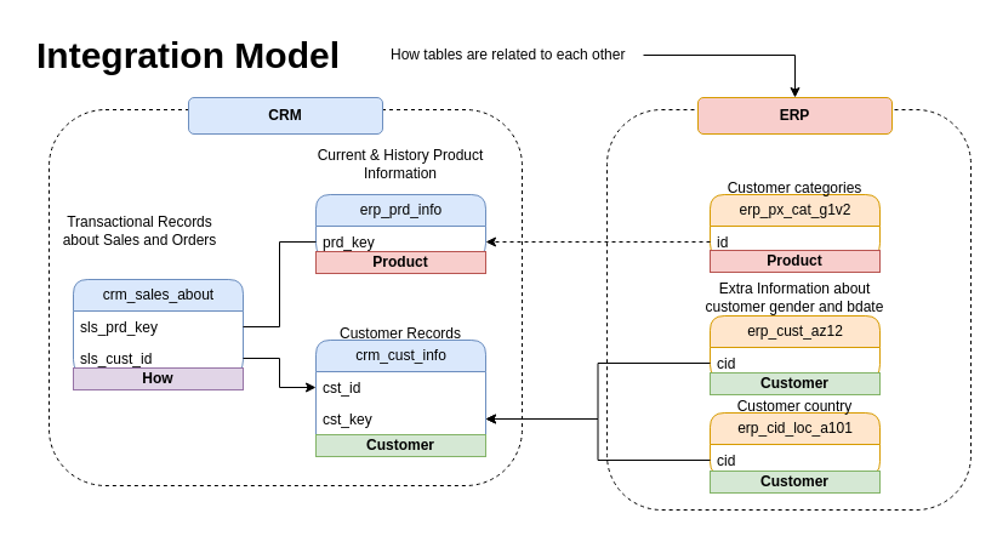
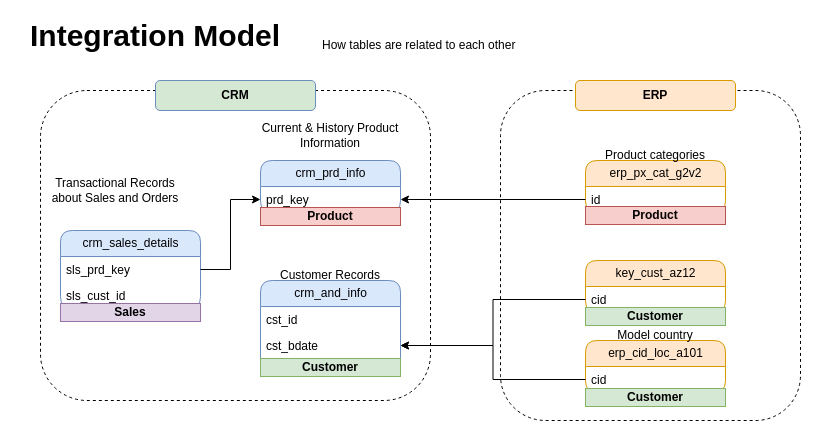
- <mxCell id="4" value="&lt;span style=&quot;font-size: 30px;&quot;&gt;&lt;b&gt;Integration Model&lt;/b&gt;&lt;/span&gt;" style="text;html=1;align=center;verticalAlign=middle;whiteSpace=wrap;rounded=0;" parent="1" vertex="1"><mxGeometry x="20" y="30" width="270" height="30" as="geometry" /></mxCell>
+ <mxCell id="4" value="&lt;span style=&quot;font-size: 30px;&quot;&gt;&lt;b&gt;Integration Model&lt;/b&gt;&lt;/span&gt;" style="text;html=1;align=center;verticalAlign=middle;whiteSpace=wrap;rounded=0;" parent="1" vertex="1"><mxGeometry y="20" width="270" height="30" as="geometry" x="20" /></mxCell>
- <mxCell id="5" value="" style="edgeStyle=orthogonalEdgeStyle;rounded=0;orthogonalLoop=1;jettySize=auto;html=1;" edge="1" parent="1" source="6" target="34"><mxGeometry relative="1" as="geometry" /></mxCell>
- <mxCell id="33" value="&lt;b&gt;CRM&lt;/b&gt;" style="rounded=1;whiteSpace=wrap;html=1;fillColor=#dae8fc;strokeColor=#6c8ebf;" parent="1" vertex="1"><mxGeometry x="155" y="80" width="160" height="30" as="geometry" /></mxCell>
+ <mxCell id="33" value="&lt;b&gt;CRM&lt;/b&gt;" style="rounded=1;whiteSpace=wrap;html=1;fillColor=#d5e8d4;strokeColor=#6c8ebf;" parent="1" vertex="1"><mxGeometry x="155" y="80" width="160" height="30" as="geometry" /></mxCell>
- <mxCell id="34" value="&lt;b&gt;ERP&lt;/b&gt;" style="rounded=1;whiteSpace=wrap;html=1;fillColor=#f8cecc;strokeColor=#d79b00;" parent="1" vertex="1"><mxGeometry x="575" y="80" width="160" height="30" as="geometry" /></mxCell>
+ <mxCell id="34" value="&lt;b&gt;ERP&lt;/b&gt;" style="rounded=1;whiteSpace=wrap;html=1;fillColor=#ffe6cc;strokeColor=#d79b00;" parent="1" vertex="1"><mxGeometry x="575" y="80" width="160" height="30" as="geometry" /></mxCell>
- <mxCell id="31" value="Customer categories" style="text;html=1;align=center;verticalAlign=middle;whiteSpace=wrap;rounded=0;" parent="1" vertex="1"><mxGeometry x="580" y="140" width="150" height="30" as="geometry" /></mxCell>
+ <mxCell id="31" value="Product categories" style="text;html=1;align=center;verticalAlign=middle;whiteSpace=wrap;rounded=0;" parent="1" vertex="1"><mxGeometry x="580" y="140" width="150" height="30" as="geometry" /></mxCell>
- <mxCell id="12" value="erp_prd_info" style="swimlane;fontStyle=0;childLayout=stackLayout;horizontal=1;startSize=26;fillColor=#dae8fc;horizontalStack=0;resizeParent=1;resizeParentMax=0;resizeLast=0;collapsible=1;marginBottom=0;html=1;rounded=1;strokeColor=#6c8ebf;" parent="1" vertex="1"><mxGeometry x="260" y="160" width="140" height="52" as="geometry" /></mxCell>
+ <mxCell id="12" value="crm_prd_info" style="swimlane;fontStyle=0;childLayout=stackLayout;horizontal=1;startSize=26;fillColor=#dae8fc;horizontalStack=0;resizeParent=1;resizeParentMax=0;resizeLast=0;collapsible=1;marginBottom=0;html=1;rounded=1;strokeColor=#6c8ebf;" parent="1" vertex="1"><mxGeometry x="260" y="160" width="140" height="52" as="geometry" /></mxCell>
- <mxCell id="29" value="erp_px_cat_g1v2" style="swimlane;fontStyle=0;childLayout=stackLayout;horizontal=1;startSize=26;fillColor=#ffe6cc;horizontalStack=0;resizeParent=1;resizeParentMax=0;resizeLast=0;collapsible=1;marginBottom=0;html=1;rounded=1;strokeColor=#d79b00;" parent="1" vertex="1"><mxGeometry x="585" y="160" width="140" height="52" as="geometry" /></mxCell>
+ <mxCell id="29" value="erp_px_cat_g2v2" style="swimlane;fontStyle=0;childLayout=stackLayout;horizontal=1;startSize=26;fillColor=#ffe6cc;horizontalStack=0;resizeParent=1;resizeParentMax=0;resizeLast=0;collapsible=1;marginBottom=0;html=1;rounded=1;strokeColor=#d79b00;" parent="1" vertex="1"><mxGeometry x="585" y="160" width="140" height="52" as="geometry" /></mxCell>
- <mxCell id="19" style="edgeStyle=orthogonalEdgeStyle;rounded=0;orthogonalLoop=1;jettySize=auto;html=1;entryX=0;entryY=0.5;entryDx=0;entryDy=0;endArrow=none;" parent="1" source="16" target="13" edge="1"><mxGeometry relative="1" as="geometry" /></mxCell>
+ <mxCell id="19" style="edgeStyle=orthogonalEdgeStyle;rounded=0;orthogonalLoop=1;jettySize=auto;html=1;entryX=0;entryY=0.5;entryDx=0;entryDy=0;" parent="1" source="16" target="13" edge="1"><mxGeometry relative="1" as="geometry" /></mxCell>
- <mxCell id="32" style="edgeStyle=orthogonalEdgeStyle;rounded=0;orthogonalLoop=1;jettySize=auto;html=1;entryX=1;entryY=0.5;entryDx=0;entryDy=0;dashed=1;" parent="1" source="30" target="13" edge="1"><mxGeometry relative="1" as="geometry" /></mxCell>
+ <mxCell id="32" style="edgeStyle=orthogonalEdgeStyle;rounded=0;orthogonalLoop=1;jettySize=auto;html=1;entryX=1;entryY=0.5;entryDx=0;entryDy=0;" parent="1" source="30" target="13" edge="1"><mxGeometry relative="1" as="geometry" /></mxCell>
- <mxCell id="15" value="crm_sales_about" style="swimlane;fontStyle=0;childLayout=stackLayout;horizontal=1;startSize=26;fillColor=#dae8fc;horizontalStack=0;resizeParent=1;resizeParentMax=0;resizeLast=0;collapsible=1;marginBottom=0;html=1;rounded=1;strokeColor=#6c8ebf;" parent="1" vertex="1"><mxGeometry x="60" y="230" width="140" height="78" as="geometry" /></mxCell>
+ <mxCell id="15" value="crm_sales_details" style="swimlane;fontStyle=0;childLayout=stackLayout;horizontal=1;startSize=26;fillColor=#dae8fc;horizontalStack=0;resizeParent=1;resizeParentMax=0;resizeLast=0;collapsible=1;marginBottom=0;html=1;rounded=1;strokeColor=#6c8ebf;" parent="1" vertex="1"><mxGeometry x="60" y="230" width="140" height="78" as="geometry" /></mxCell>
- <mxCell id="23" value="Extra Information about customer gender and bdate" style="text;html=1;align=center;verticalAlign=middle;whiteSpace=wrap;rounded=0;" parent="1" vertex="1"><mxGeometry x="580" y="230" width="150" height="30" as="geometry" /></mxCell>
- <mxCell id="21" value="erp_cust_az12" style="swimlane;fontStyle=0;childLayout=stackLayout;horizontal=1;startSize=26;fillColor=#ffe6cc;horizontalStack=0;resizeParent=1;resizeParentMax=0;resizeLast=0;collapsible=1;marginBottom=0;html=1;rounded=1;strokeColor=#d79b00;" parent="1" vertex="1"><mxGeometry x="585" y="260" width="140" height="52" as="geometry" /></mxCell>
+ <mxCell id="21" value="key_cust_az12" style="swimlane;fontStyle=0;childLayout=stackLayout;horizontal=1;startSize=26;fillColor=#ffe6cc;horizontalStack=0;resizeParent=1;resizeParentMax=0;resizeLast=0;collapsible=1;marginBottom=0;html=1;rounded=1;strokeColor=#d79b00;" parent="1" vertex="1"><mxGeometry x="585" y="260" width="140" height="52" as="geometry" /></mxCell>
- <mxCell id="7" value="crm_cust_info" style="swimlane;fontStyle=0;childLayout=stackLayout;horizontal=1;startSize=26;fillColor=#dae8fc;horizontalStack=0;resizeParent=1;resizeParentMax=0;resizeLast=0;collapsible=1;marginBottom=0;html=1;rounded=1;strokeColor=#6c8ebf;" parent="1" vertex="1"><mxGeometry x="260" y="280" width="140" height="96" as="geometry" /></mxCell>
+ <mxCell id="7" value="crm_and_info" style="swimlane;fontStyle=0;childLayout=stackLayout;horizontal=1;startSize=26;fillColor=#dae8fc;horizontalStack=0;resizeParent=1;resizeParentMax=0;resizeLast=0;collapsible=1;marginBottom=0;html=1;rounded=1;strokeColor=#6c8ebf;" parent="1" vertex="1"><mxGeometry x="260" y="280" width="140" height="96" as="geometry" /></mxCell>
- <mxCell id="20" style="edgeStyle=orthogonalEdgeStyle;rounded=0;orthogonalLoop=1;jettySize=auto;html=1;entryX=0;entryY=0.5;entryDx=0;entryDy=0;" parent="1" source="17" target="8" edge="1"><mxGeometry relative="1" as="geometry" /></mxCell>
- <mxCell id="39" value="&lt;b&gt;How&lt;/b&gt;" style="rounded=0;whiteSpace=wrap;html=1;fillColor=#e1d5e7;strokeColor=#9673a6;" vertex="1" parent="1"><mxGeometry x="60" y="303" width="140" height="18" as="geometry" /></mxCell>
+ <mxCell id="39" value="&lt;b&gt;Sales&lt;/b&gt;" style="rounded=0;whiteSpace=wrap;html=1;fillColor=#e1d5e7;strokeColor=#9673a6;" vertex="1" parent="1"><mxGeometry x="60" y="303" width="140" height="18" as="geometry" /></mxCell>
- <mxCell id="27" value="Customer country" style="text;html=1;align=center;verticalAlign=middle;whiteSpace=wrap;rounded=0;" parent="1" vertex="1"><mxGeometry x="580" y="320" width="150" height="30" as="geometry" /></mxCell>
+ <mxCell id="27" value="Model country" style="text;html=1;align=center;verticalAlign=middle;whiteSpace=wrap;rounded=0;" parent="1" vertex="1"><mxGeometry x="580" y="320" width="150" height="30" as="geometry" /></mxCell>
- <mxCell id="9" value="cst_key" style="text;strokeColor=none;fillColor=none;align=left;verticalAlign=top;spacingLeft=4;spacingRight=4;overflow=hidden;rotatable=0;points=[[0,0.5],[1,0.5]];portConstraint=eastwest;whiteSpace=wrap;html=1;" parent="7" vertex="1"><mxGeometry y="52" width="140" height="26" as="geometry" /></mxCell>
+ <mxCell id="9" value="cst_bdate" style="text;strokeColor=none;fillColor=none;align=left;verticalAlign=top;spacingLeft=4;spacingRight=4;overflow=hidden;rotatable=0;points=[[0,0.5],[1,0.5]];portConstraint=eastwest;whiteSpace=wrap;html=1;" parent="7" vertex="1"><mxGeometry y="52" width="140" height="26" as="geometry" /></mxCell>
